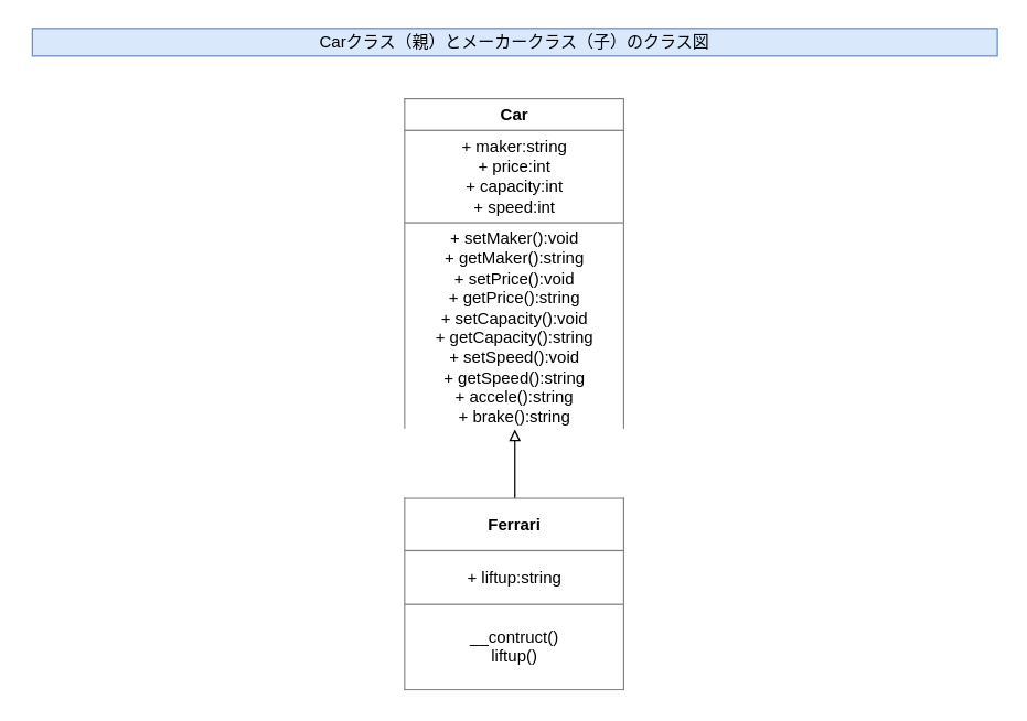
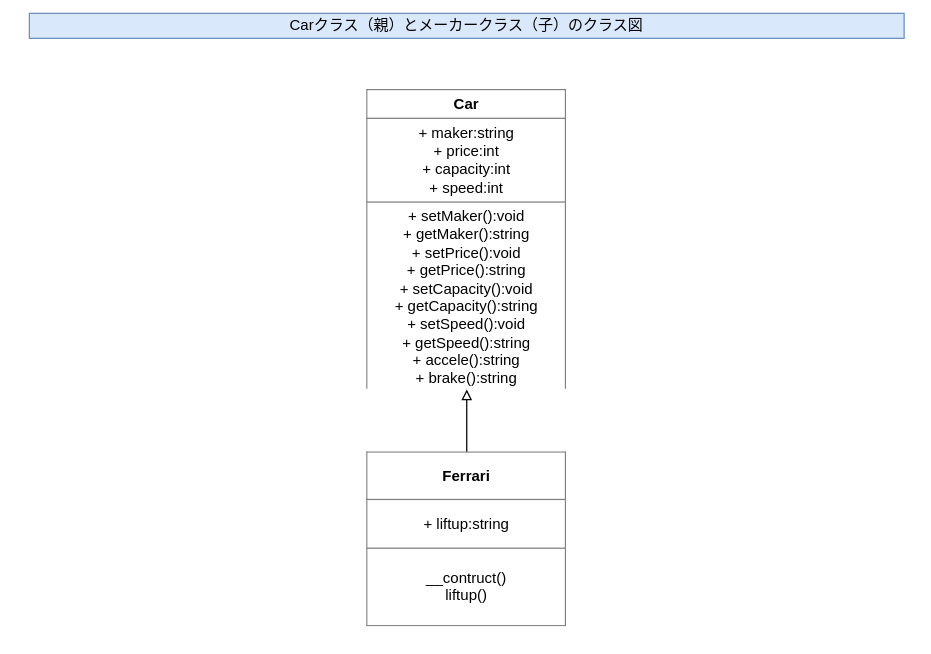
- <mxCell id="2" value="Carクラス（親）とメーカークラス（子）のクラス図" style="text;html=1;strokeColor=#6c8ebf;fillColor=#dae8fc;align=center;verticalAlign=middle;whiteSpace=wrap;rounded=0;" parent="1" vertex="1"><mxGeometry x="23" y="20" width="700" height="20" as="geometry" /></mxCell>
+ <mxCell id="2" value="Carクラス（親）とメーカークラス（子）のクラス図" style="text;html=1;strokeColor=#6c8ebf;fillColor=#dae8fc;align=center;verticalAlign=middle;whiteSpace=wrap;rounded=0;" parent="1" vertex="1"><mxGeometry x="23" y="10" width="700" height="20" as="geometry" /></mxCell>
